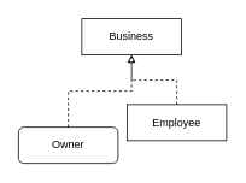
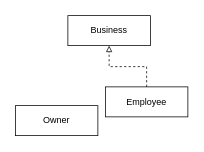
- <mxCell id="5" value="" style="edgeStyle=elbowEdgeStyle;html=1;endArrow=block;elbow=vertical;endFill=0;dashed=1;rounded=0;entryX=0.5;entryY=1;entryDx=0;entryDy=0;exitX=0.5;exitY=0;exitDx=0;exitDy=0;" edge="1" parent="1" source="3" target="2"><mxGeometry width="100" height="75" relative="1" as="geometry"><mxPoint x="80" y="140" as="sourcePoint" /><mxPoint x="180" y="65" as="targetPoint" /></mxGeometry></mxCell>
- <mxCell id="3" value="Owner" style="html=1;whiteSpace=wrap;rounded=1;" vertex="1" parent="1"><mxGeometry y="140" width="110" height="40" as="geometry" x="20" /></mxCell>
+ <mxCell id="3" value="Owner" style="html=1;whiteSpace=wrap;" vertex="1" parent="1"><mxGeometry y="140" width="110" height="40" as="geometry" x="20" /></mxCell>
